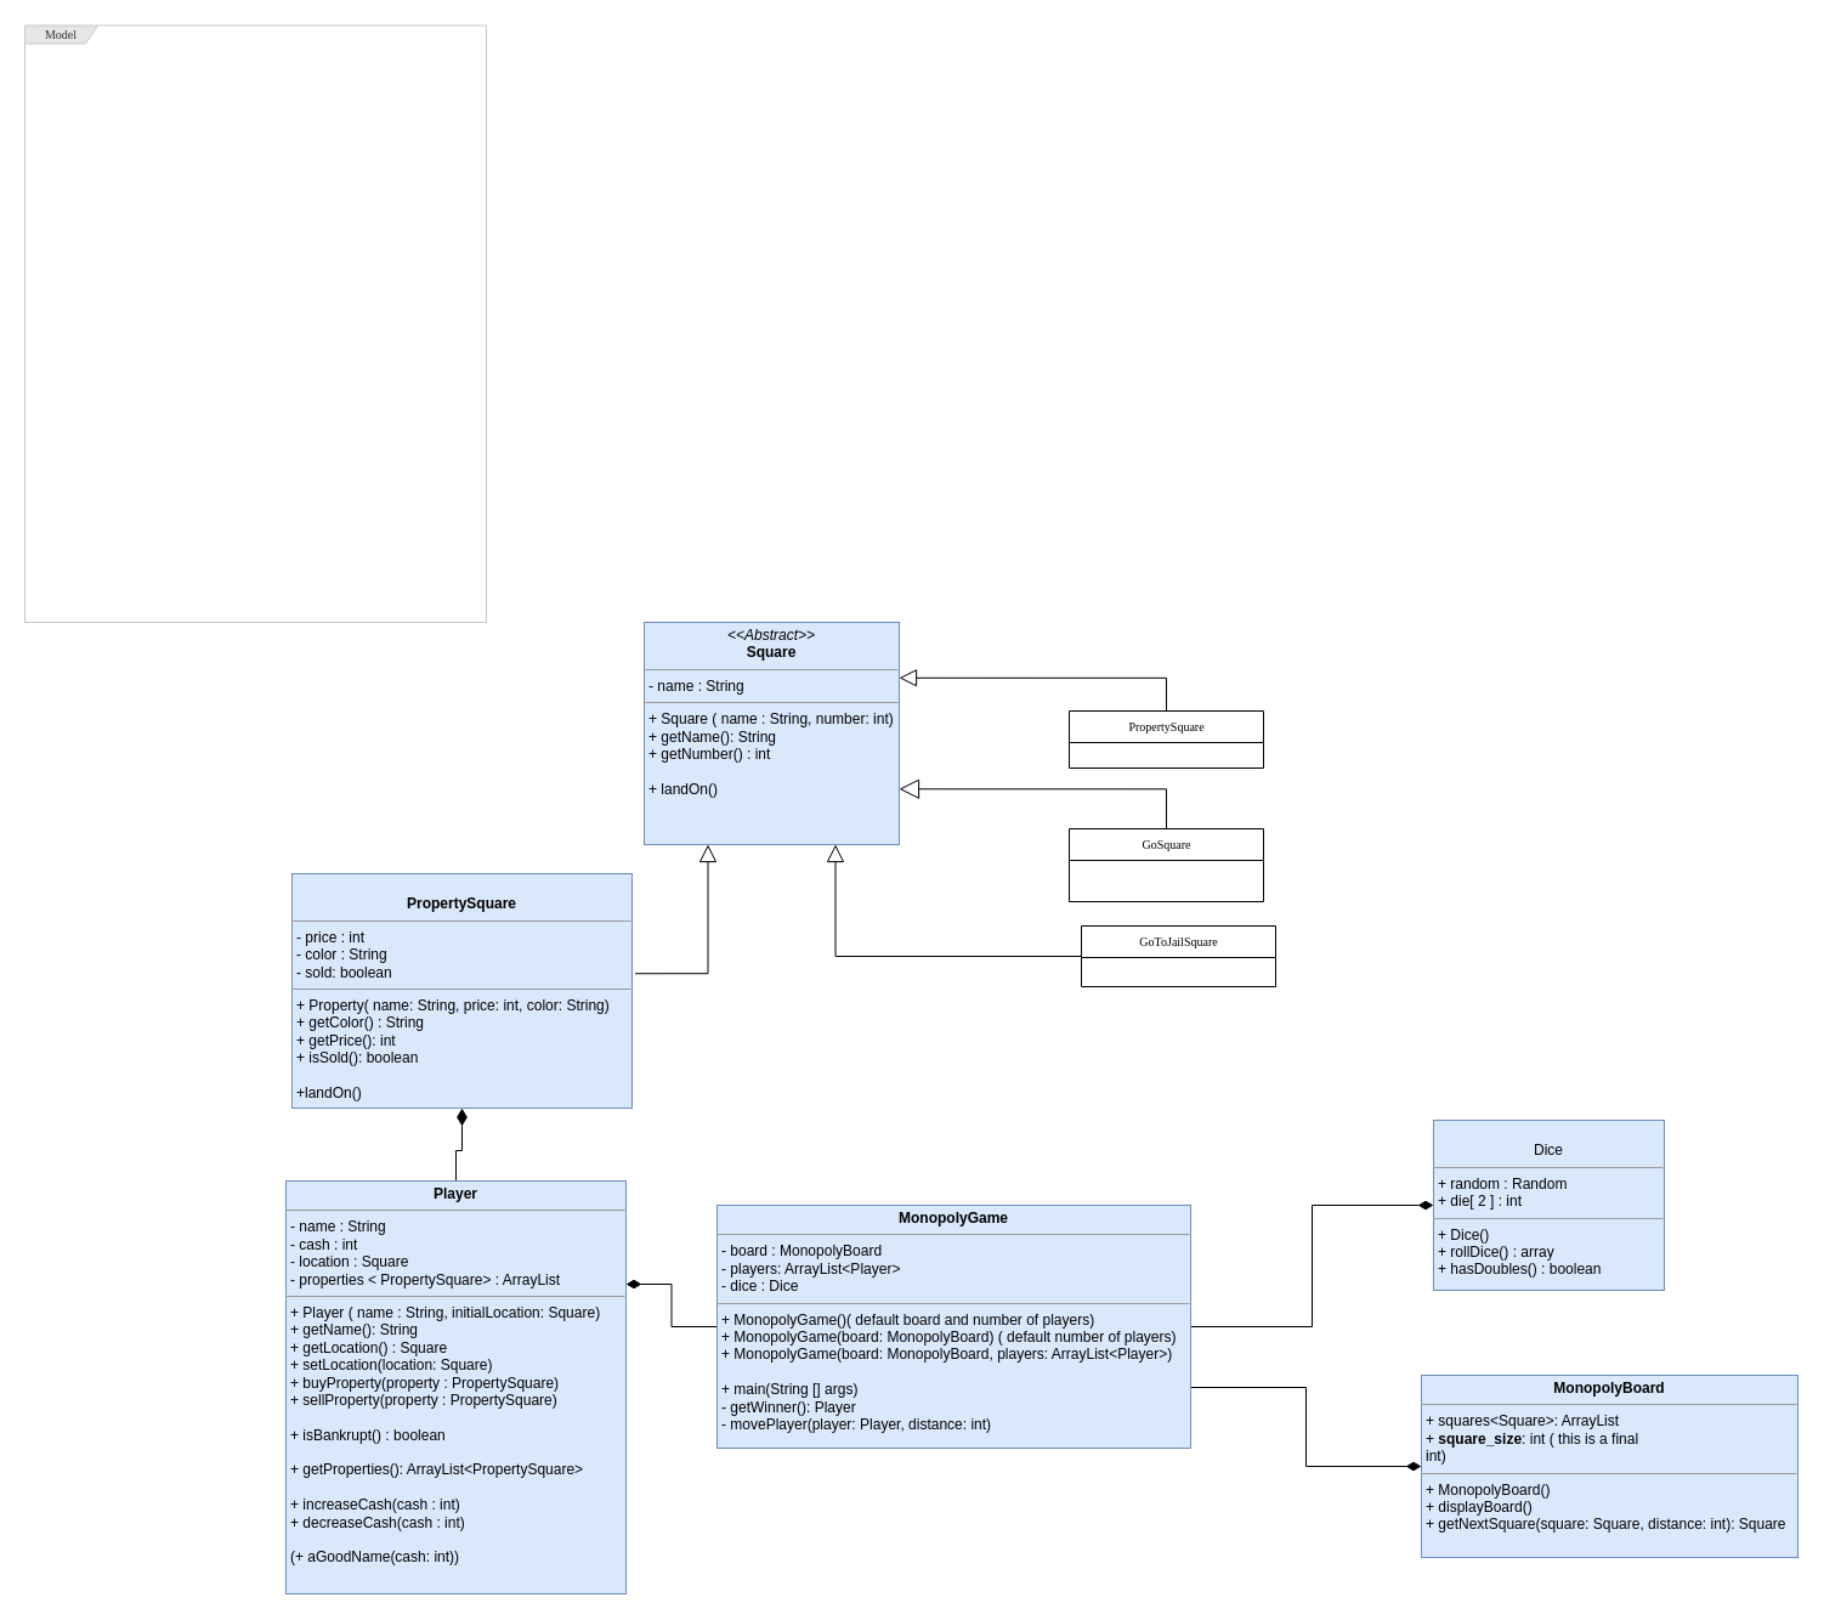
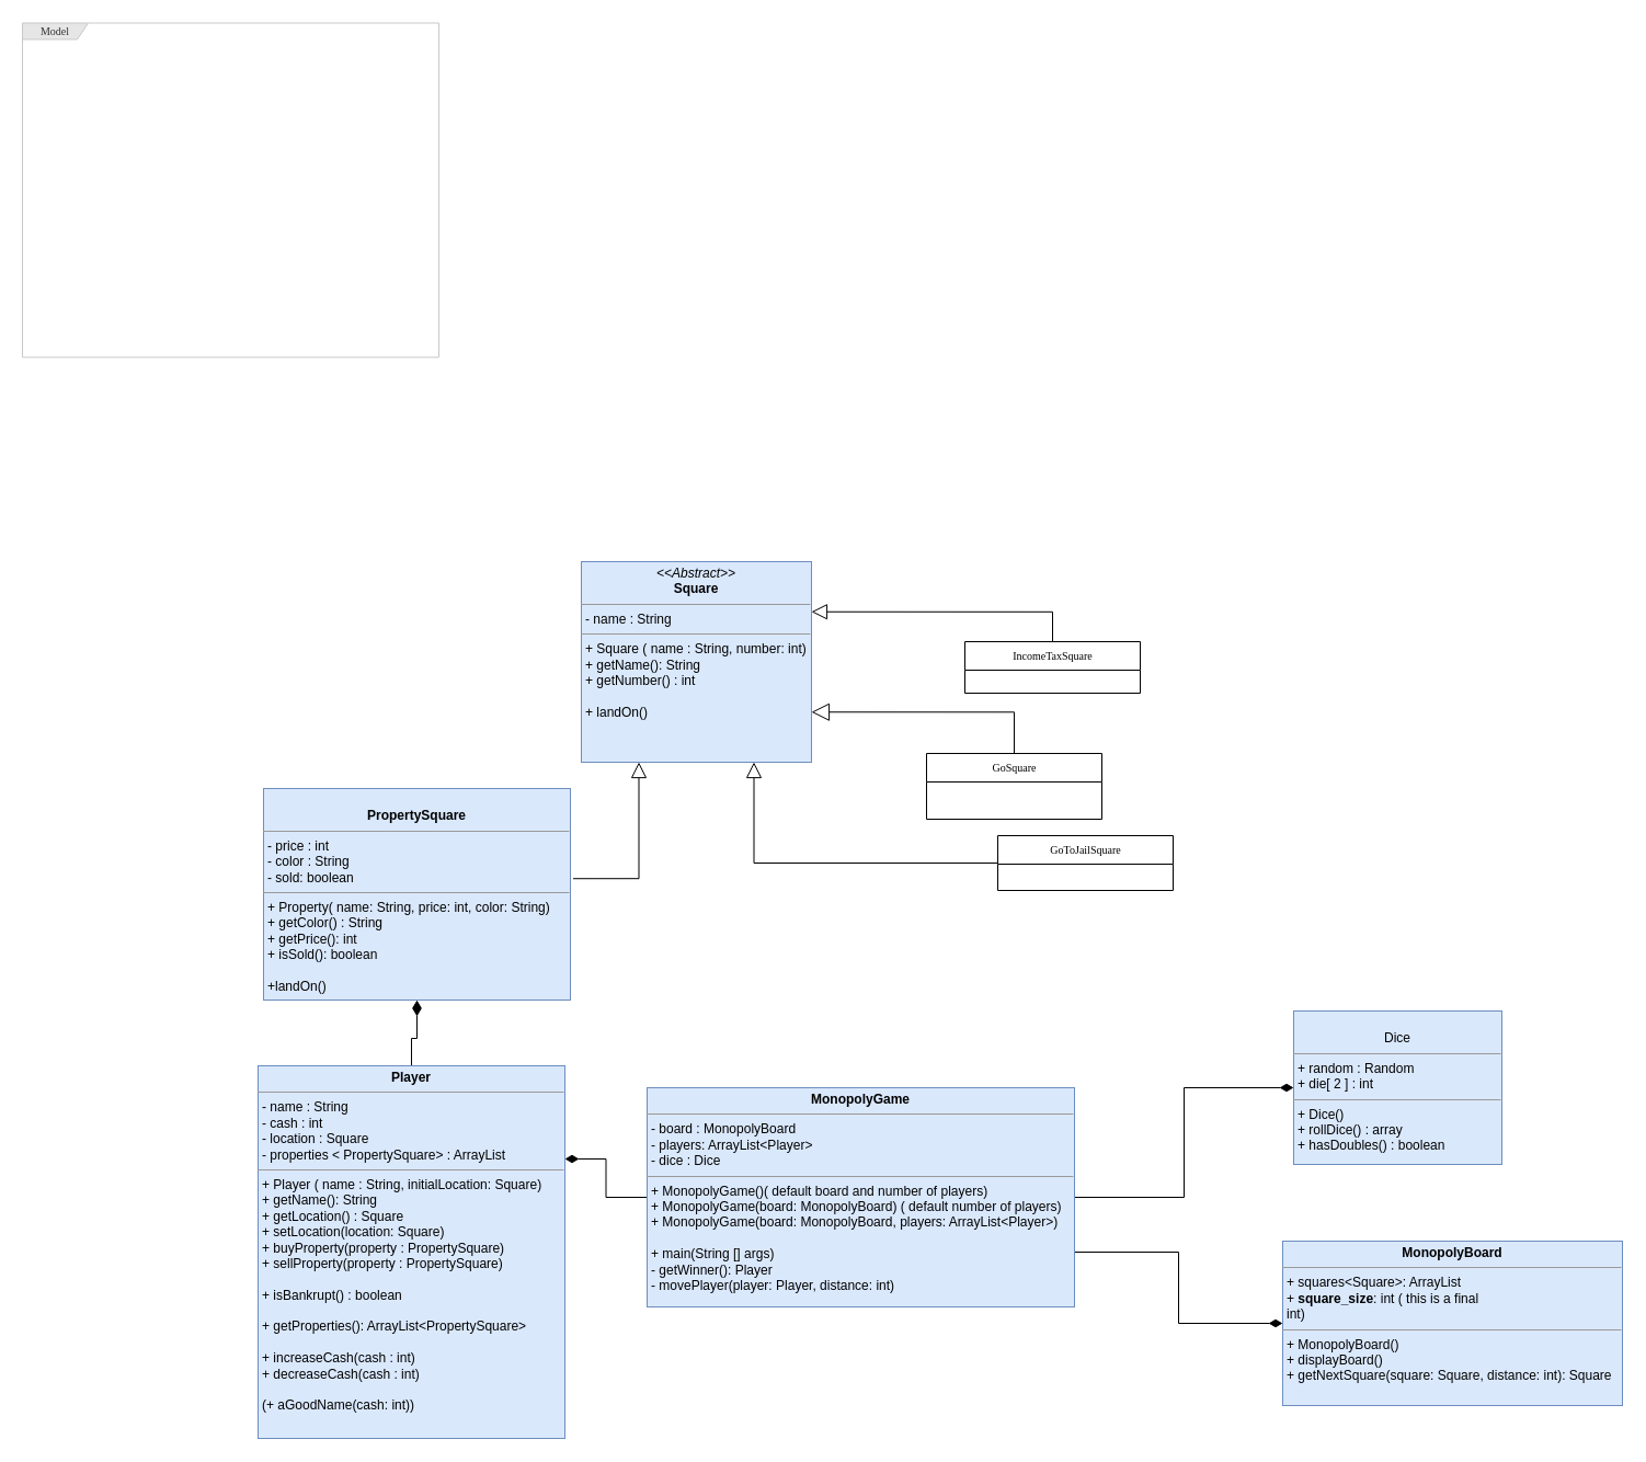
- <mxCell id="2" value="Model" style="shape=umlFrame;whiteSpace=wrap;html=1;rounded=0;shadow=0;comic=0;labelBackgroundColor=none;strokeWidth=1;fontFamily=Verdana;fontSize=10;align=center;fillColor=#E6E6E6;fontColor=#333333;strokeColor=#C9C9C9;width=60;height=15;" parent="1" vertex="1"><mxGeometry x="20" y="20.5" width="380" height="491.5" as="geometry" /></mxCell>
+ <mxCell id="2" value="Model" style="shape=umlFrame;whiteSpace=wrap;html=1;rounded=0;shadow=0;comic=0;labelBackgroundColor=none;strokeWidth=1;fontFamily=Verdana;fontSize=10;align=center;fillColor=#E6E6E6;fontColor=#333333;strokeColor=#C9C9C9;width=60;height=15;" parent="1" vertex="1"><mxGeometry x="20" y="20.5" width="380" height="305" as="geometry" /></mxCell>
- <mxCell id="16" value="PropertySquare" style="swimlane;html=1;fontStyle=0;childLayout=stackLayout;horizontal=1;startSize=26;fillColor=none;horizontalStack=0;resizeParent=1;resizeLast=0;collapsible=1;marginBottom=0;swimlaneFillColor=#ffffff;rounded=0;shadow=0;comic=0;labelBackgroundColor=none;strokeWidth=1;fontFamily=Verdana;fontSize=10;align=center;" parent="1" vertex="1"><mxGeometry x="880" y="585" width="160" height="47" as="geometry" /></mxCell>
+ <mxCell id="16" value="IncomeTaxSquare" style="swimlane;html=1;fontStyle=0;childLayout=stackLayout;horizontal=1;startSize=26;fillColor=none;horizontalStack=0;resizeParent=1;resizeLast=0;collapsible=1;marginBottom=0;swimlaneFillColor=#ffffff;rounded=0;shadow=0;comic=0;labelBackgroundColor=none;strokeWidth=1;fontFamily=Verdana;fontSize=10;align=center;" parent="1" vertex="1"><mxGeometry x="880" y="585" width="160" height="47" as="geometry" /></mxCell>
- <mxCell id="4" value="GoSquare" style="swimlane;html=1;fontStyle=0;childLayout=stackLayout;horizontal=1;startSize=26;fillColor=none;horizontalStack=0;resizeParent=1;resizeLast=0;collapsible=1;marginBottom=0;swimlaneFillColor=#ffffff;rounded=0;shadow=0;comic=0;labelBackgroundColor=none;strokeWidth=1;fontFamily=Verdana;fontSize=10;align=center;" parent="1" vertex="1"><mxGeometry x="880" y="682" width="160" height="60" as="geometry" /></mxCell>
+ <mxCell id="4" value="GoSquare" style="swimlane;html=1;fontStyle=0;childLayout=stackLayout;horizontal=1;startSize=26;fillColor=none;horizontalStack=0;resizeParent=1;resizeLast=0;collapsible=1;marginBottom=0;swimlaneFillColor=#ffffff;rounded=0;shadow=0;comic=0;labelBackgroundColor=none;strokeWidth=1;fontFamily=Verdana;fontSize=10;align=center;" parent="1" vertex="1"><mxGeometry x="845" y="687" width="160" height="60" as="geometry" /></mxCell>
- <mxCell id="15" value="GoToJailSquare" style="swimlane;html=1;fontStyle=0;childLayout=stackLayout;horizontal=1;startSize=26;fillColor=none;horizontalStack=0;resizeParent=1;resizeLast=0;collapsible=1;marginBottom=0;swimlaneFillColor=#ffffff;rounded=0;shadow=0;comic=0;labelBackgroundColor=none;strokeWidth=1;fontFamily=Verdana;fontSize=10;align=center;" parent="1" vertex="1"><mxGeometry x="890" y="762" width="160" height="50" as="geometry" /></mxCell>
+ <mxCell id="15" value="GoToJailSquare" style="swimlane;html=1;fontStyle=0;childLayout=stackLayout;horizontal=1;startSize=26;fillColor=none;horizontalStack=0;resizeParent=1;resizeLast=0;collapsible=1;marginBottom=0;swimlaneFillColor=#ffffff;rounded=0;shadow=0;comic=0;labelBackgroundColor=none;strokeWidth=1;fontFamily=Verdana;fontSize=10;align=center;" parent="1" vertex="1"><mxGeometry x="910" y="762" width="160" height="50" as="geometry" /></mxCell>
